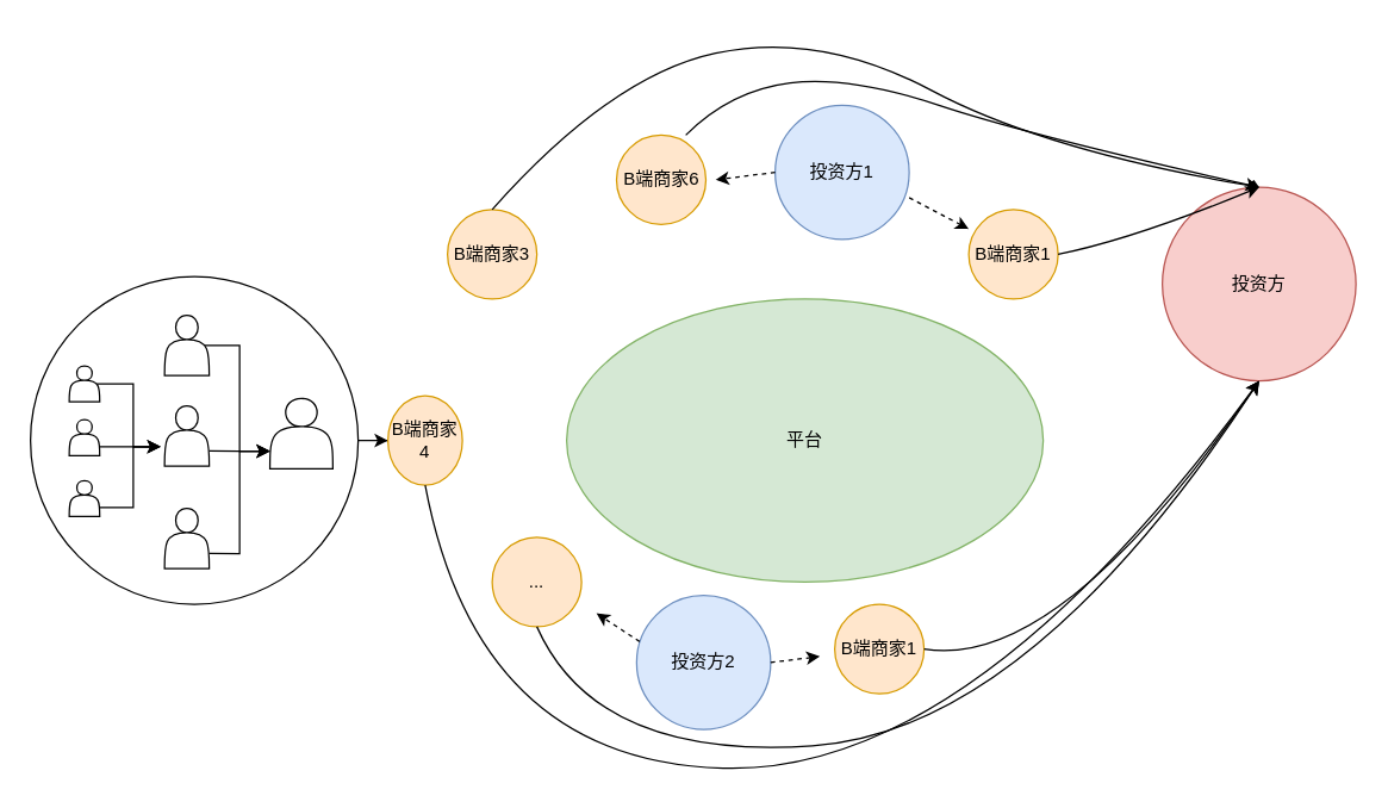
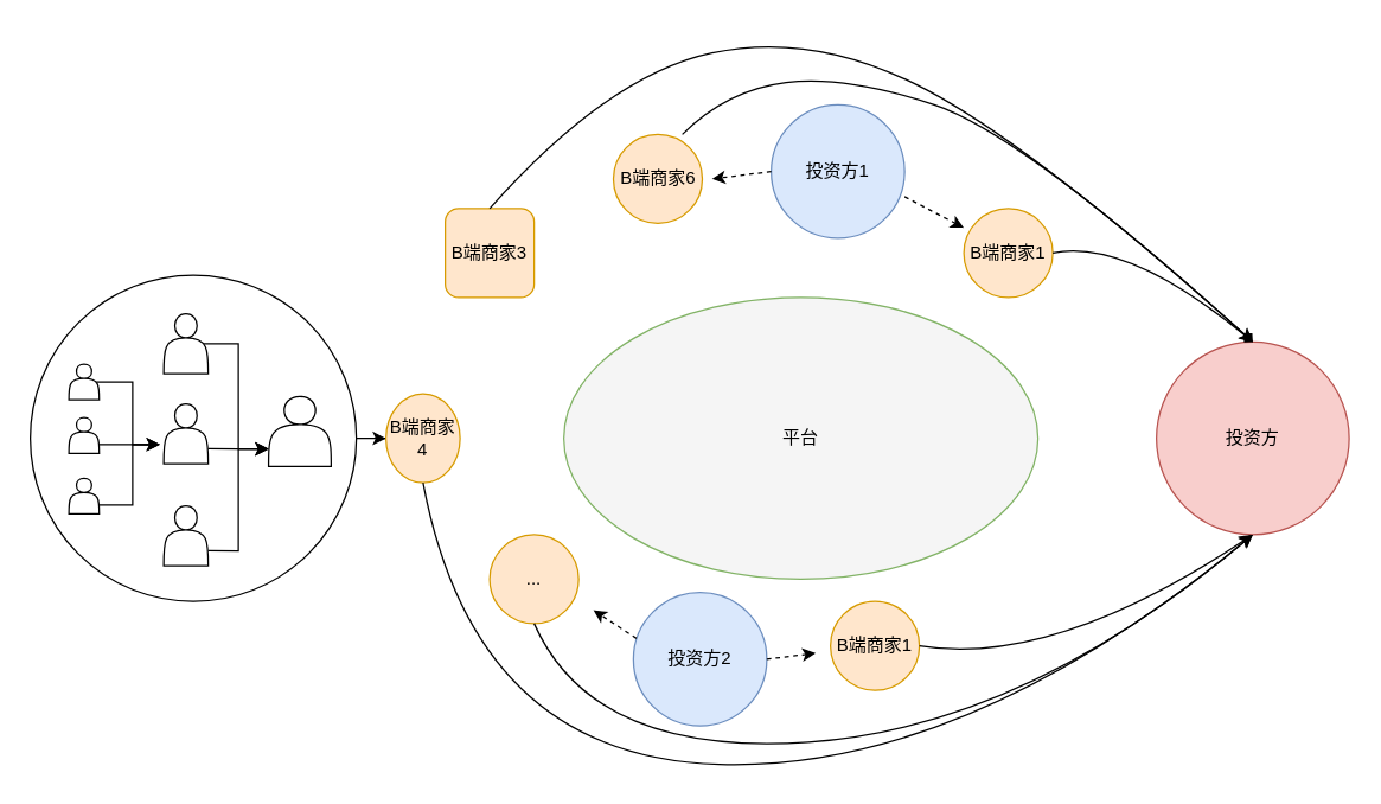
- <mxCell id="8" value="B端商家3" style="ellipse;whiteSpace=wrap;html=1;aspect=fixed;fillColor=#ffe6cc;strokeColor=#d79b00;" vertex="1" parent="1"><mxGeometry x="300" y="140" width="60" height="60" as="geometry" /></mxCell>
+ <mxCell id="8" value="B端商家3" style="whiteSpace=wrap;html=1;aspect=fixed;fillColor=#ffe6cc;strokeColor=#d79b00;rounded=1;" vertex="1" parent="1"><mxGeometry x="300" y="140" width="60" height="60" as="geometry" /></mxCell>
- <mxCell id="7" value="投资方" style="ellipse;whiteSpace=wrap;html=1;aspect=fixed;fillColor=#f8cecc;strokeColor=#b85450;" vertex="1" parent="1"><mxGeometry x="780" y="125" width="130" height="130" as="geometry" /></mxCell>
+ <mxCell id="7" value="投资方" style="ellipse;whiteSpace=wrap;html=1;aspect=fixed;fillColor=#f8cecc;strokeColor=#b85450;" vertex="1" parent="1"><mxGeometry x="780" y="230" width="130" height="130" as="geometry" /></mxCell>
- <mxCell id="2" value="平台" style="ellipse;whiteSpace=wrap;html=1;fillColor=#d5e8d4;strokeColor=#82b366;" vertex="1" parent="1"><mxGeometry x="380" y="200" width="320" height="190" as="geometry" /></mxCell>
+ <mxCell id="2" value="平台" style="ellipse;whiteSpace=wrap;html=1;fillColor=#f5f5f5;strokeColor=#82b366;" vertex="1" parent="1"><mxGeometry x="380" y="200" width="320" height="190" as="geometry" /></mxCell>
